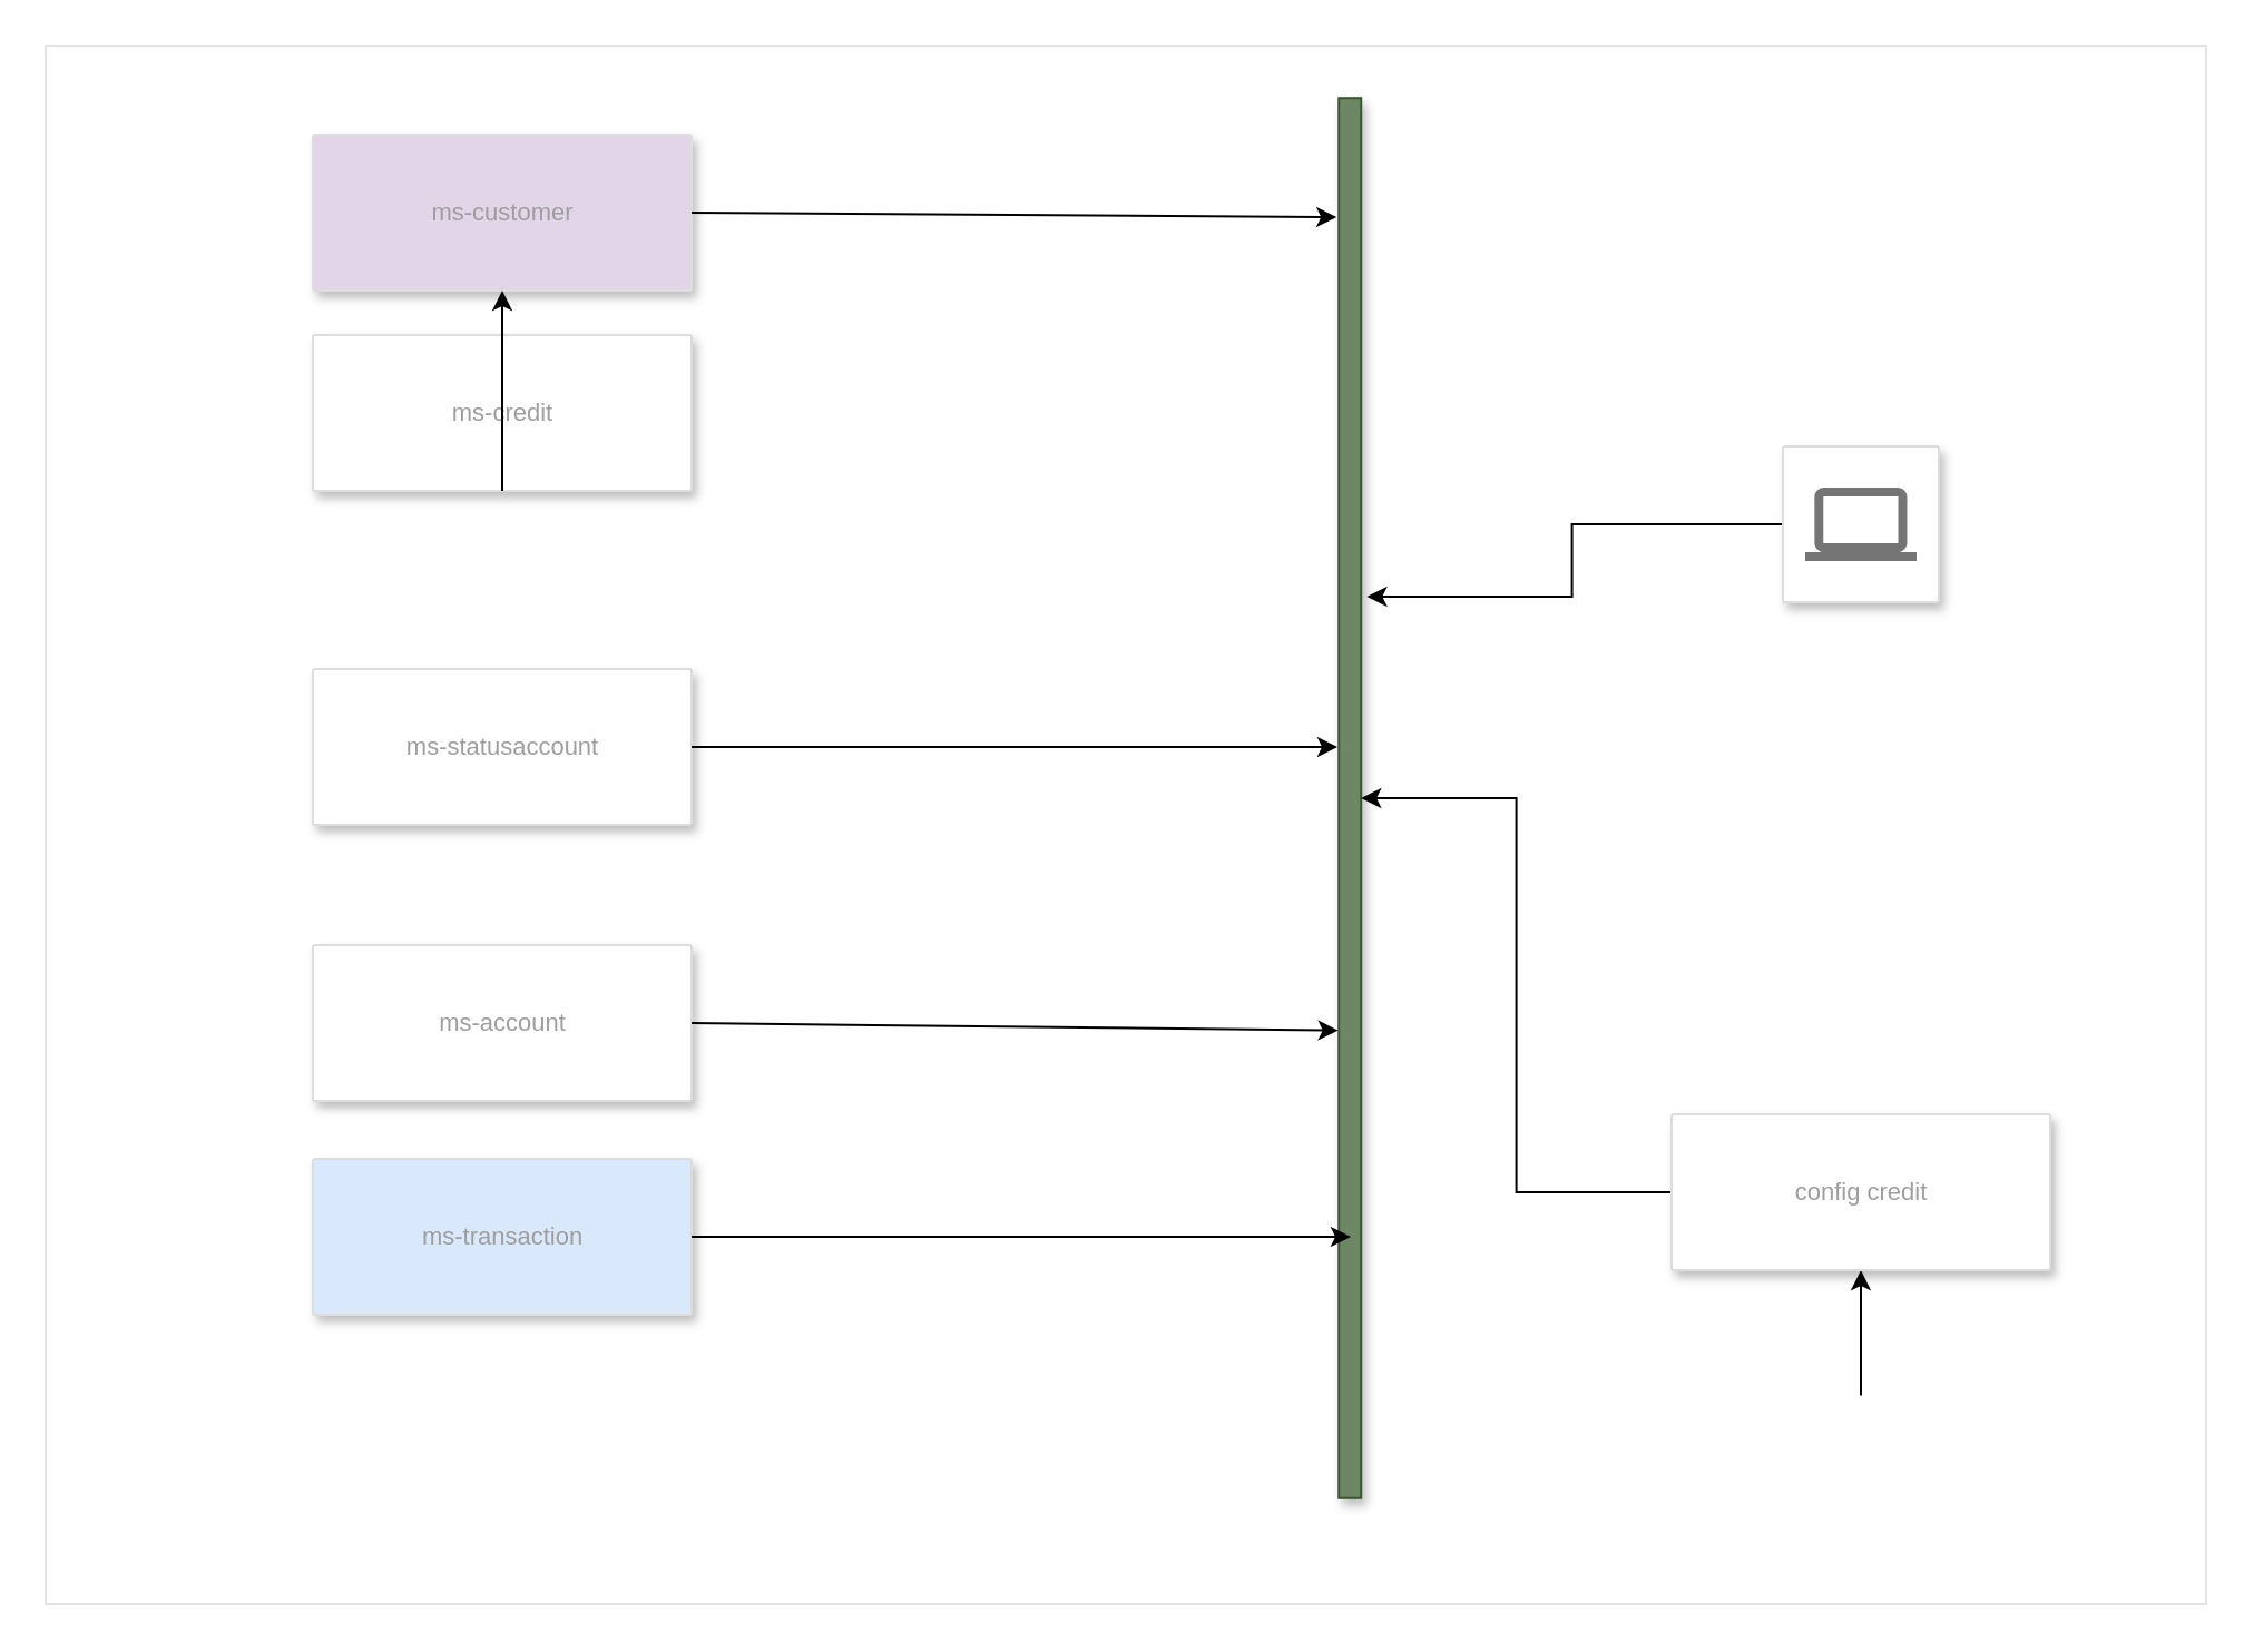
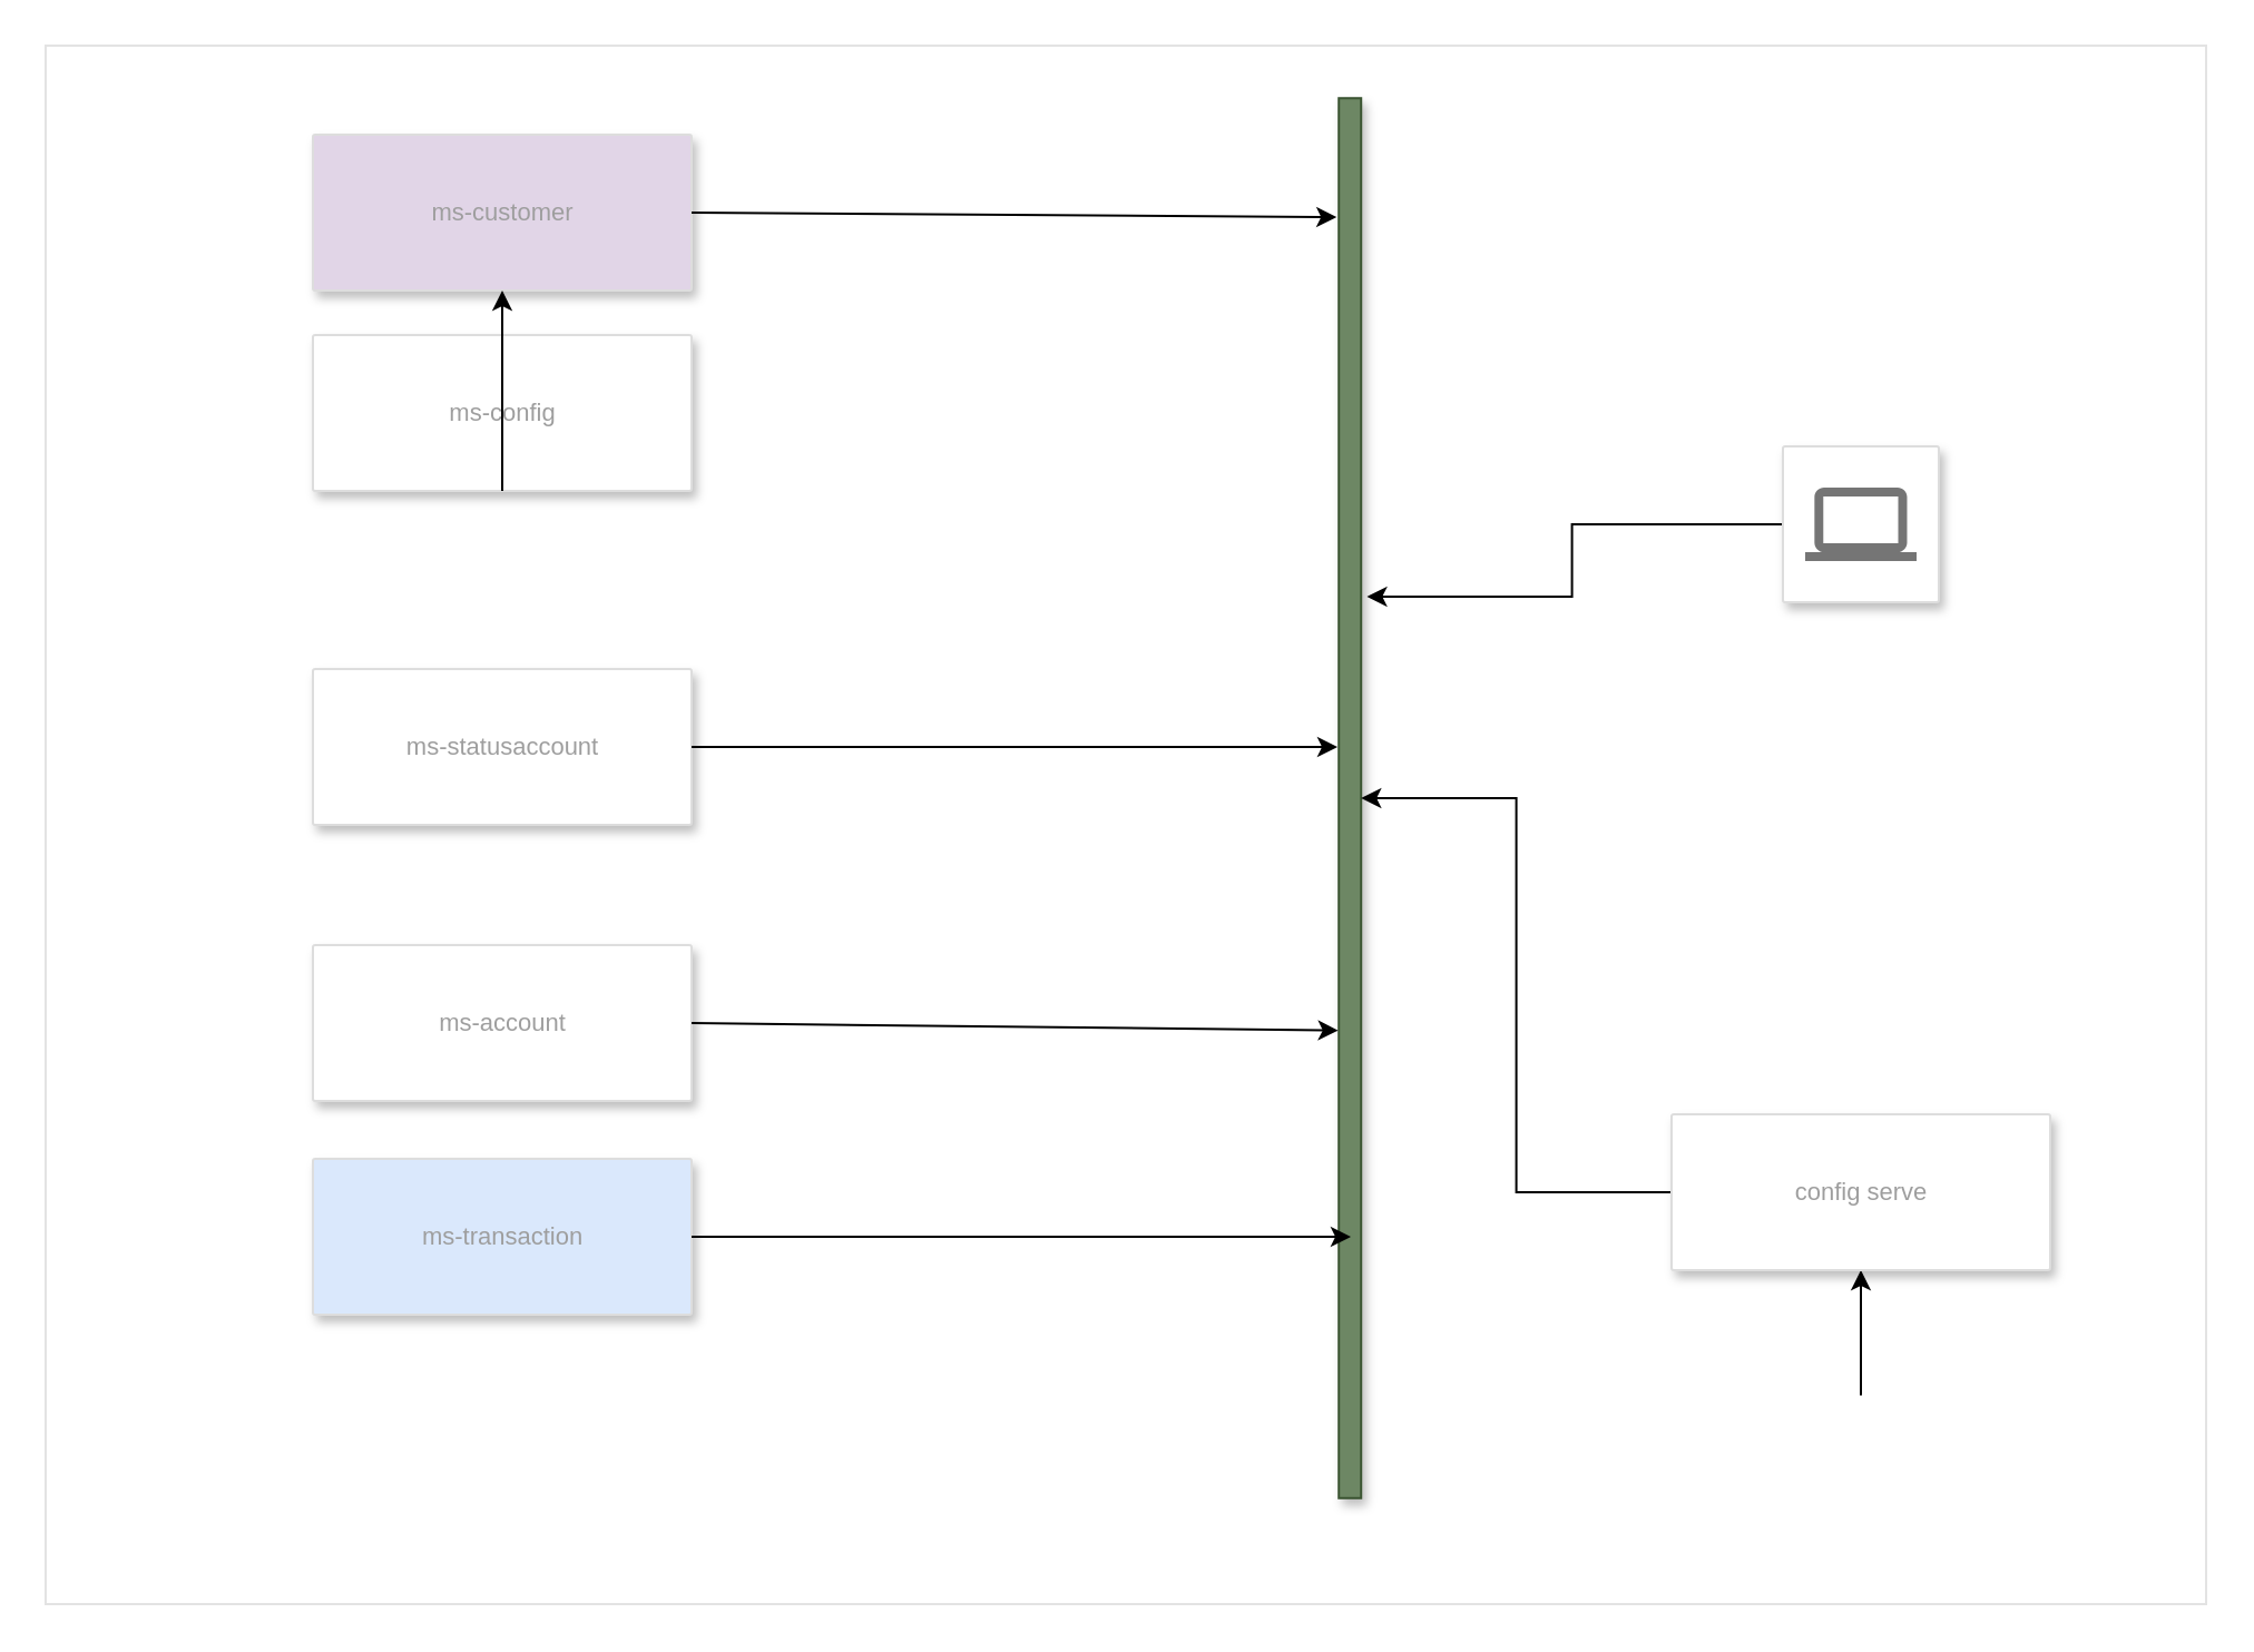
- <mxCell id="17" value="ms-credit" style="strokeColor=#dddddd;fillColor=#ffffff;shadow=1;strokeWidth=1;rounded=1;absoluteArcSize=1;arcSize=2;fontSize=11;fontColor=#9E9E9E;align=center;html=1;" parent="1" vertex="1"><mxGeometry x="140" y="150" width="170" height="70" as="geometry" /></mxCell>
+ <mxCell id="17" value="ms-config" style="strokeColor=#dddddd;fillColor=#ffffff;shadow=1;strokeWidth=1;rounded=1;absoluteArcSize=1;arcSize=2;fontSize=11;fontColor=#9E9E9E;align=center;html=1;" parent="1" vertex="1"><mxGeometry x="140" y="150" width="170" height="70" as="geometry" /></mxCell>
- <mxCell id="10" value="config credit" style="strokeColor=#dddddd;fillColor=#ffffff;shadow=1;strokeWidth=1;rounded=1;absoluteArcSize=1;arcSize=2;fontSize=11;fontColor=#9E9E9E;align=center;html=1;" parent="1" vertex="1"><mxGeometry x="750" y="500" width="170" height="70" as="geometry" /></mxCell>
+ <mxCell id="10" value="config serve" style="strokeColor=#dddddd;fillColor=#ffffff;shadow=1;strokeWidth=1;rounded=1;absoluteArcSize=1;arcSize=2;fontSize=11;fontColor=#9E9E9E;align=center;html=1;" parent="1" vertex="1"><mxGeometry x="750" y="500" width="170" height="70" as="geometry" /></mxCell>
